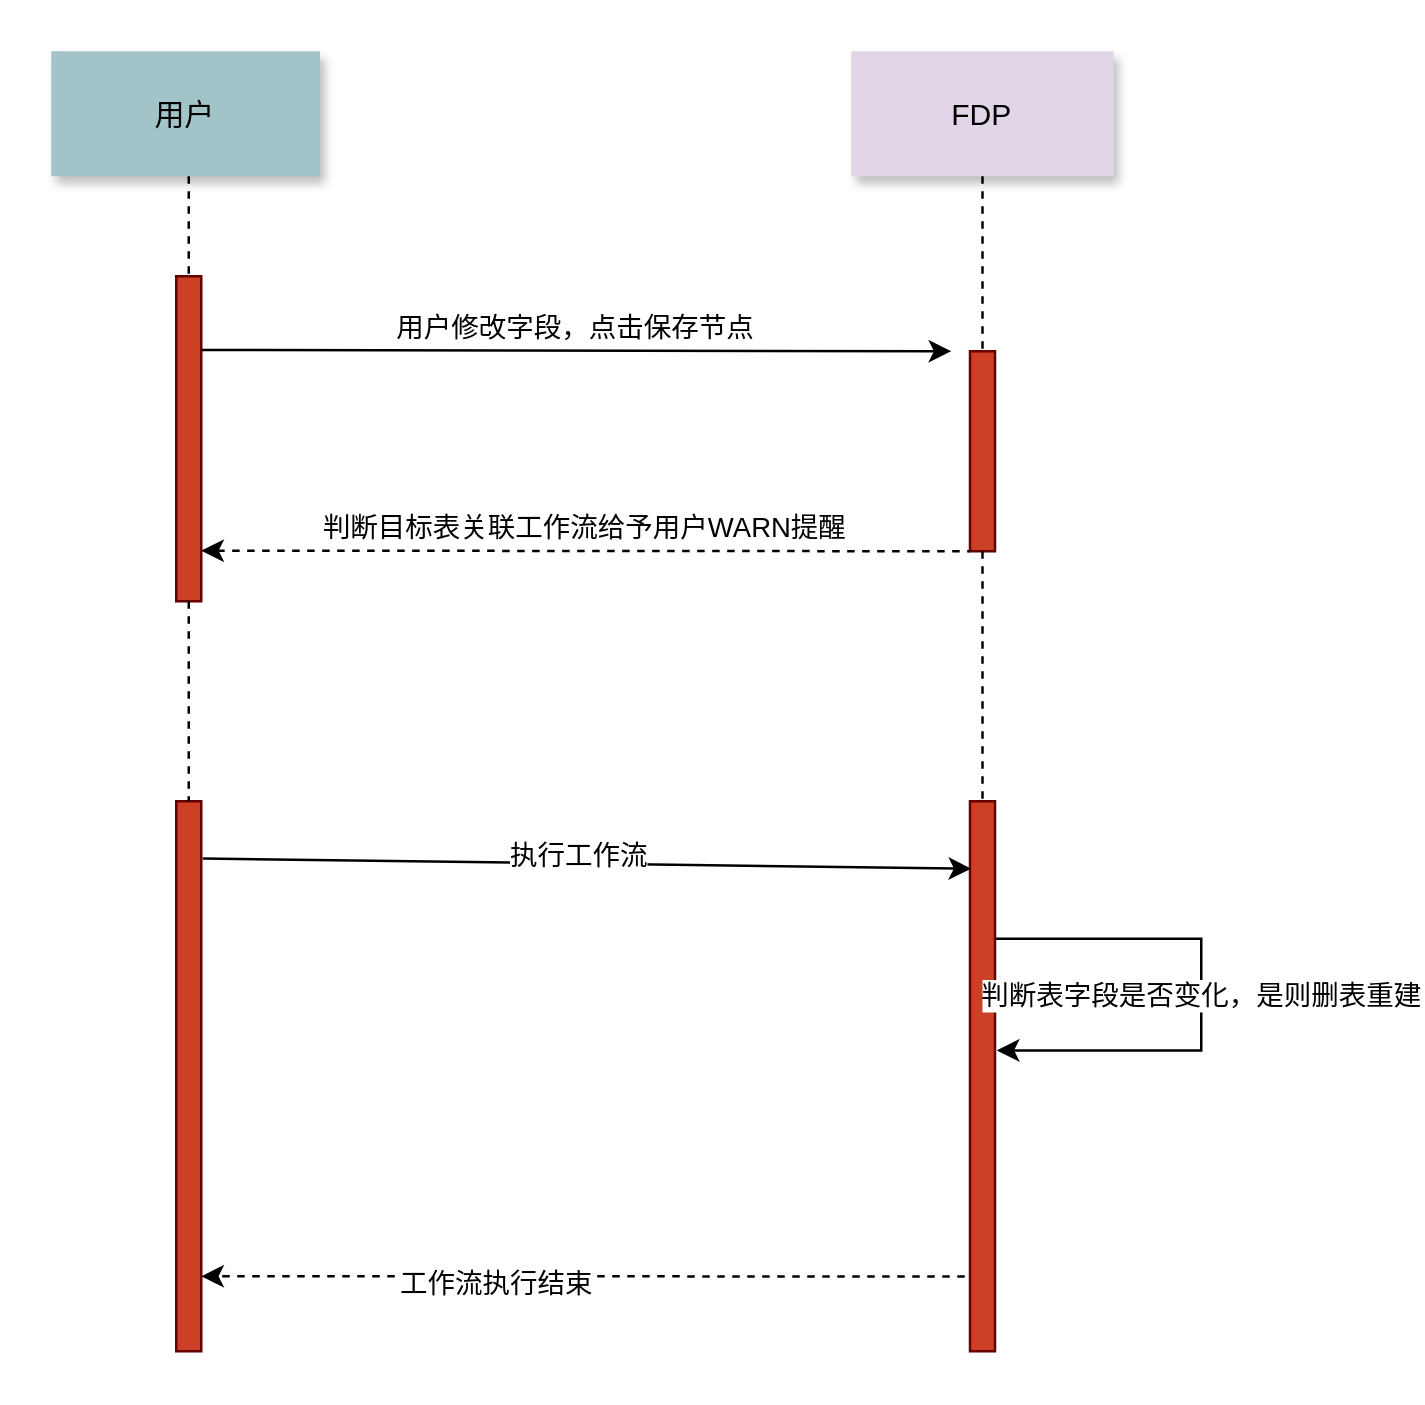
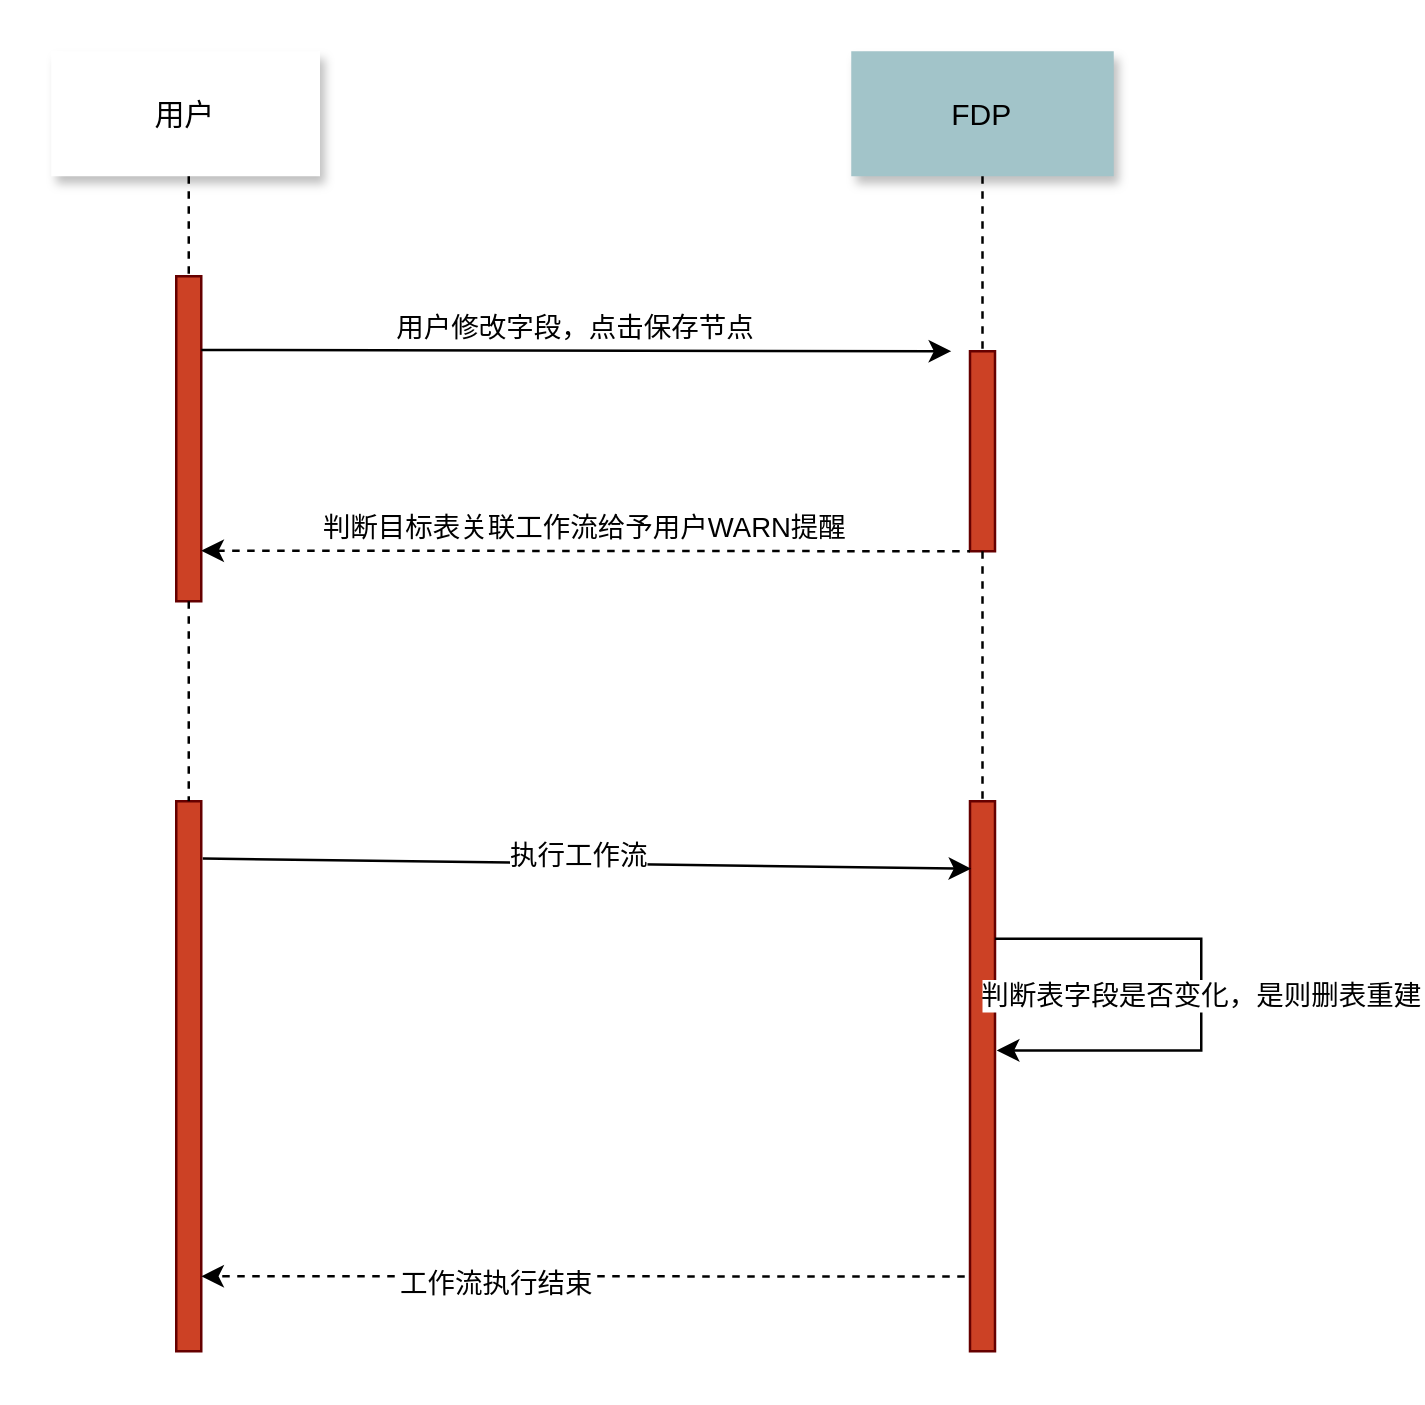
- <mxCell id="3" value="用户" style="shadow=1;fillColor=#A2C4C9;strokeColor=none" parent="1" vertex="1"><mxGeometry x="20" y="20" width="107.5" height="50" as="geometry" /></mxCell>
+ <mxCell id="3" value="用户" style="shadow=1;fillColor=#ffffff;strokeColor=none;" parent="1" vertex="1"><mxGeometry x="20" y="20" width="107.5" height="50" as="geometry" /></mxCell>
- <mxCell id="5" value="FDP" style="shadow=1;fillColor=#e1d5e7;strokeColor=none;" parent="1" vertex="1"><mxGeometry x="340" y="20" width="105" height="50" as="geometry" /></mxCell>
+ <mxCell id="5" value="FDP" style="shadow=1;fillColor=#A2C4C9;strokeColor=none" parent="1" vertex="1"><mxGeometry x="340" y="20" width="105" height="50" as="geometry" /></mxCell>
